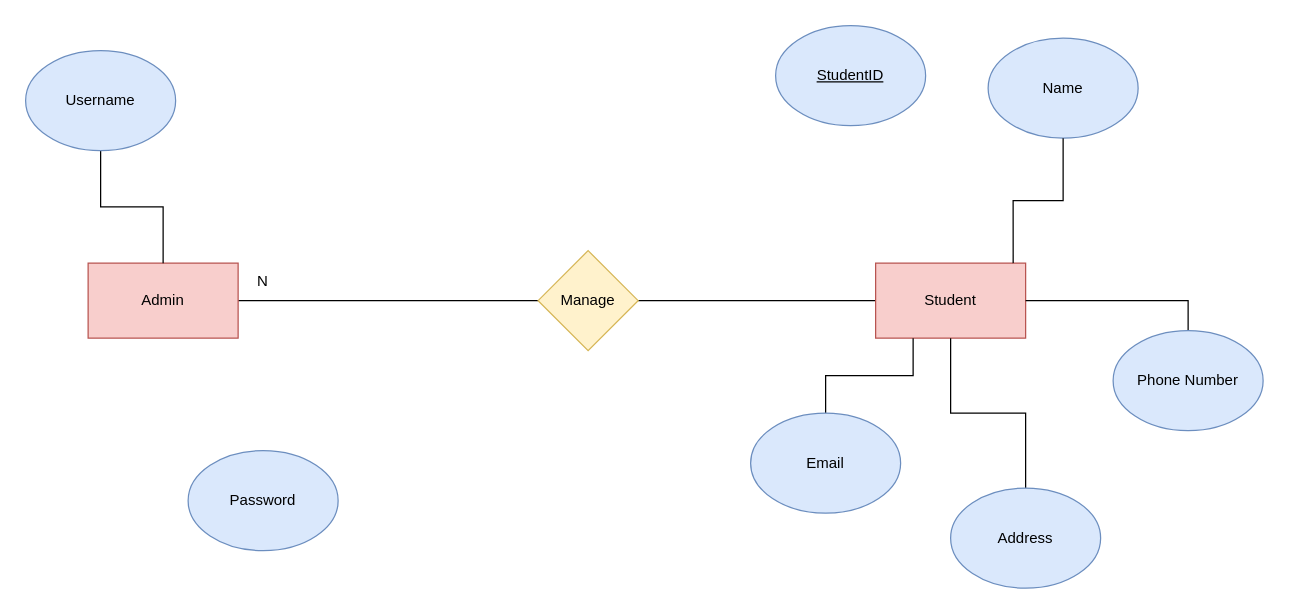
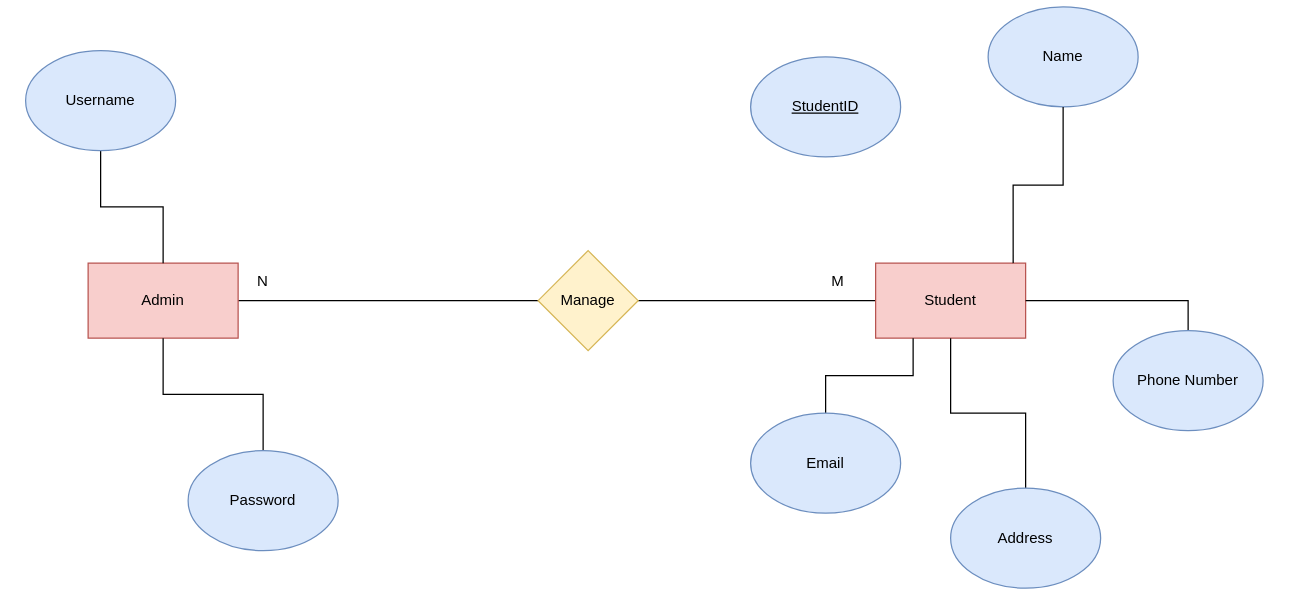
- <mxCell id="13" value="&lt;u&gt;StudentID&lt;/u&gt;" style="ellipse;whiteSpace=wrap;html=1;fillColor=#dae8fc;strokeColor=#6c8ebf;" vertex="1" parent="1"><mxGeometry x="620" y="20" width="120" height="80" as="geometry" /></mxCell>
+ <mxCell id="13" value="&lt;u&gt;StudentID&lt;/u&gt;" style="ellipse;whiteSpace=wrap;html=1;fillColor=#dae8fc;strokeColor=#6c8ebf;" vertex="1" parent="1"><mxGeometry x="600" y="45" width="120" height="80" as="geometry" /></mxCell>
- <mxCell id="18" value="Name" style="ellipse;whiteSpace=wrap;html=1;fillColor=#dae8fc;strokeColor=#6c8ebf;" vertex="1" parent="1"><mxGeometry x="790" y="30" width="120" height="80" as="geometry" /></mxCell>
+ <mxCell id="18" value="Name" style="ellipse;whiteSpace=wrap;html=1;fillColor=#dae8fc;strokeColor=#6c8ebf;" vertex="1" parent="1"><mxGeometry x="790" y="5" width="120" height="80" as="geometry" /></mxCell>
+ <mxCell id="8" value="M" style="text;html=1;strokeColor=none;fillColor=none;align=center;verticalAlign=middle;whiteSpace=wrap;rounded=0;" vertex="1" parent="1"><mxGeometry x="640" y="210" width="60" height="30" as="geometry" /></mxCell>
+ <mxCell id="11" style="edgeStyle=orthogonalEdgeStyle;rounded=0;orthogonalLoop=1;jettySize=auto;html=1;exitX=0.5;exitY=0;exitDx=0;exitDy=0;entryX=0.5;entryY=1;entryDx=0;entryDy=0;endArrow=none;endFill=0;" edge="1" parent="1" source="12" target="3"><mxGeometry relative="1" as="geometry" /></mxCell>
